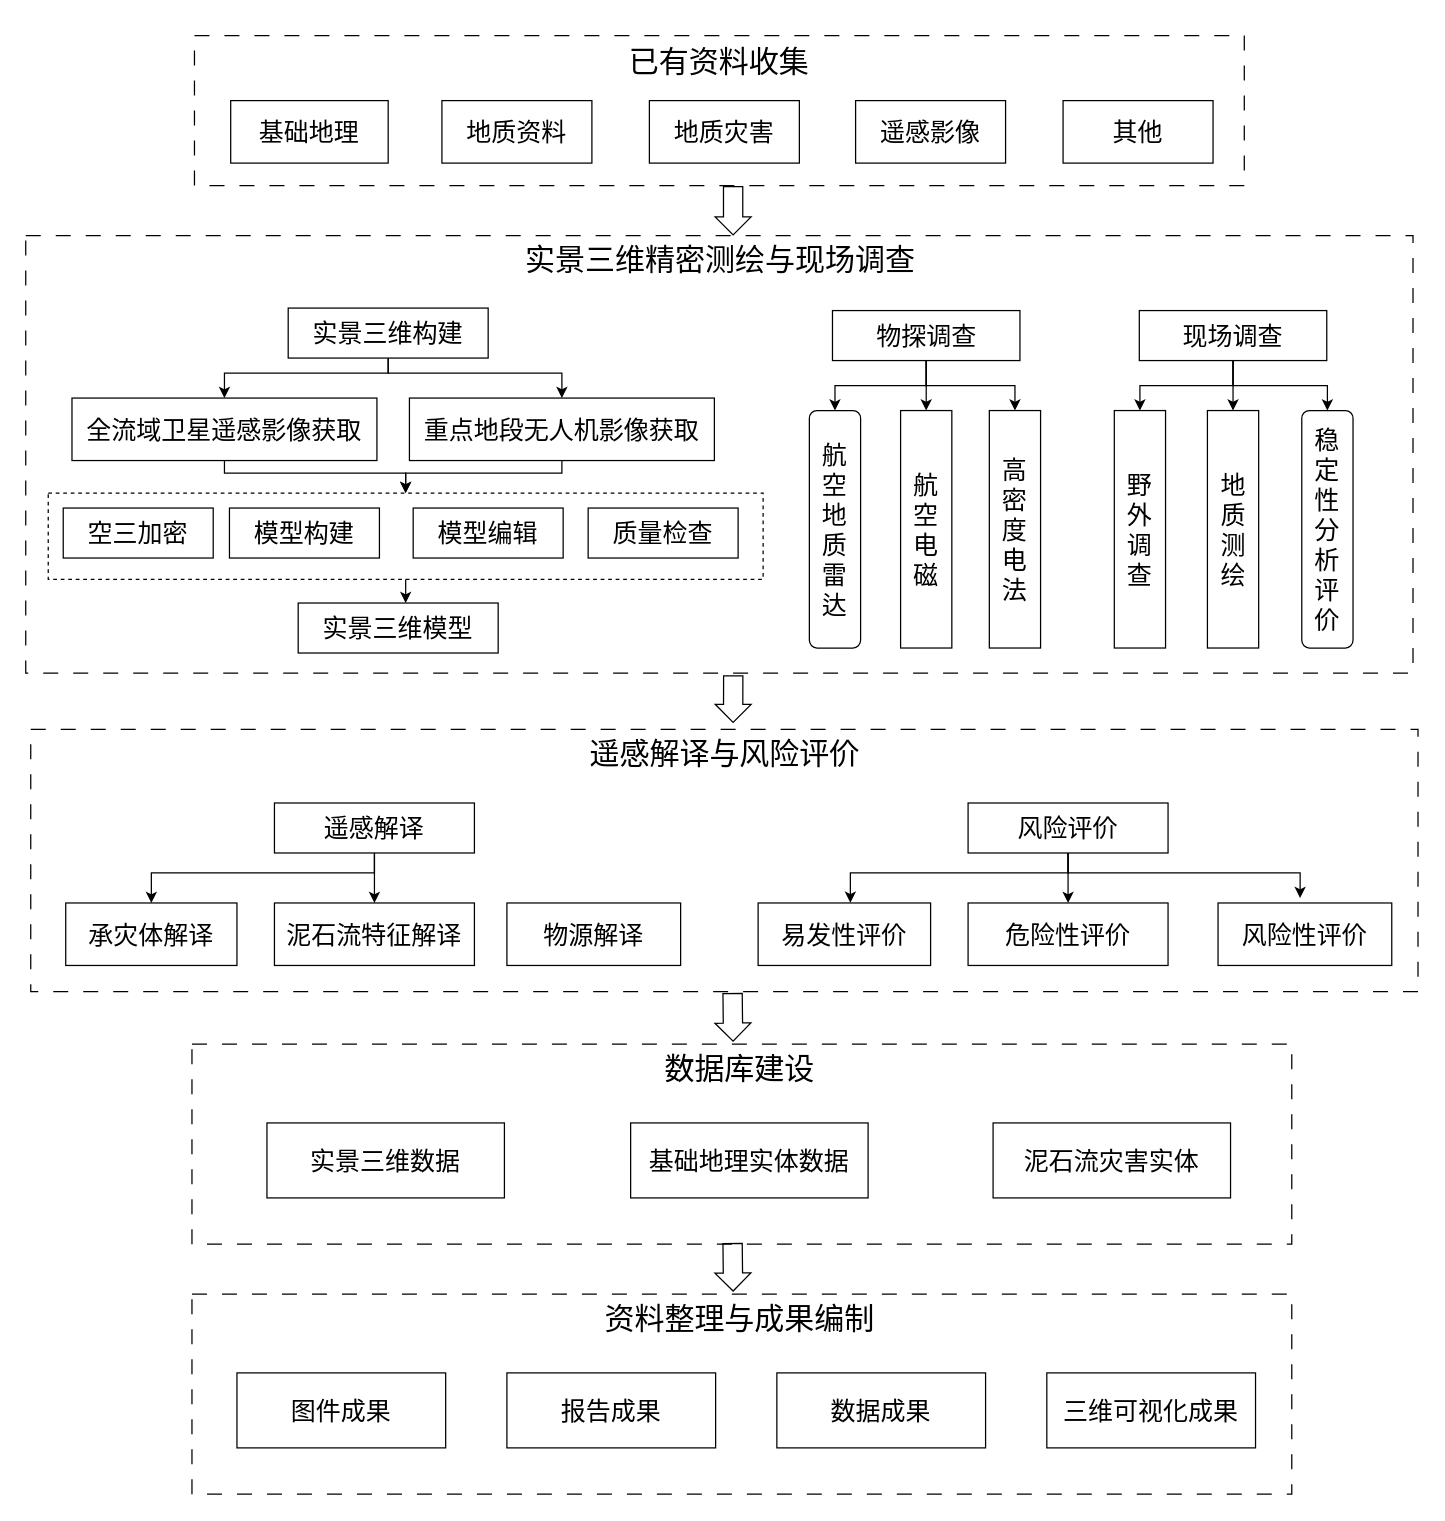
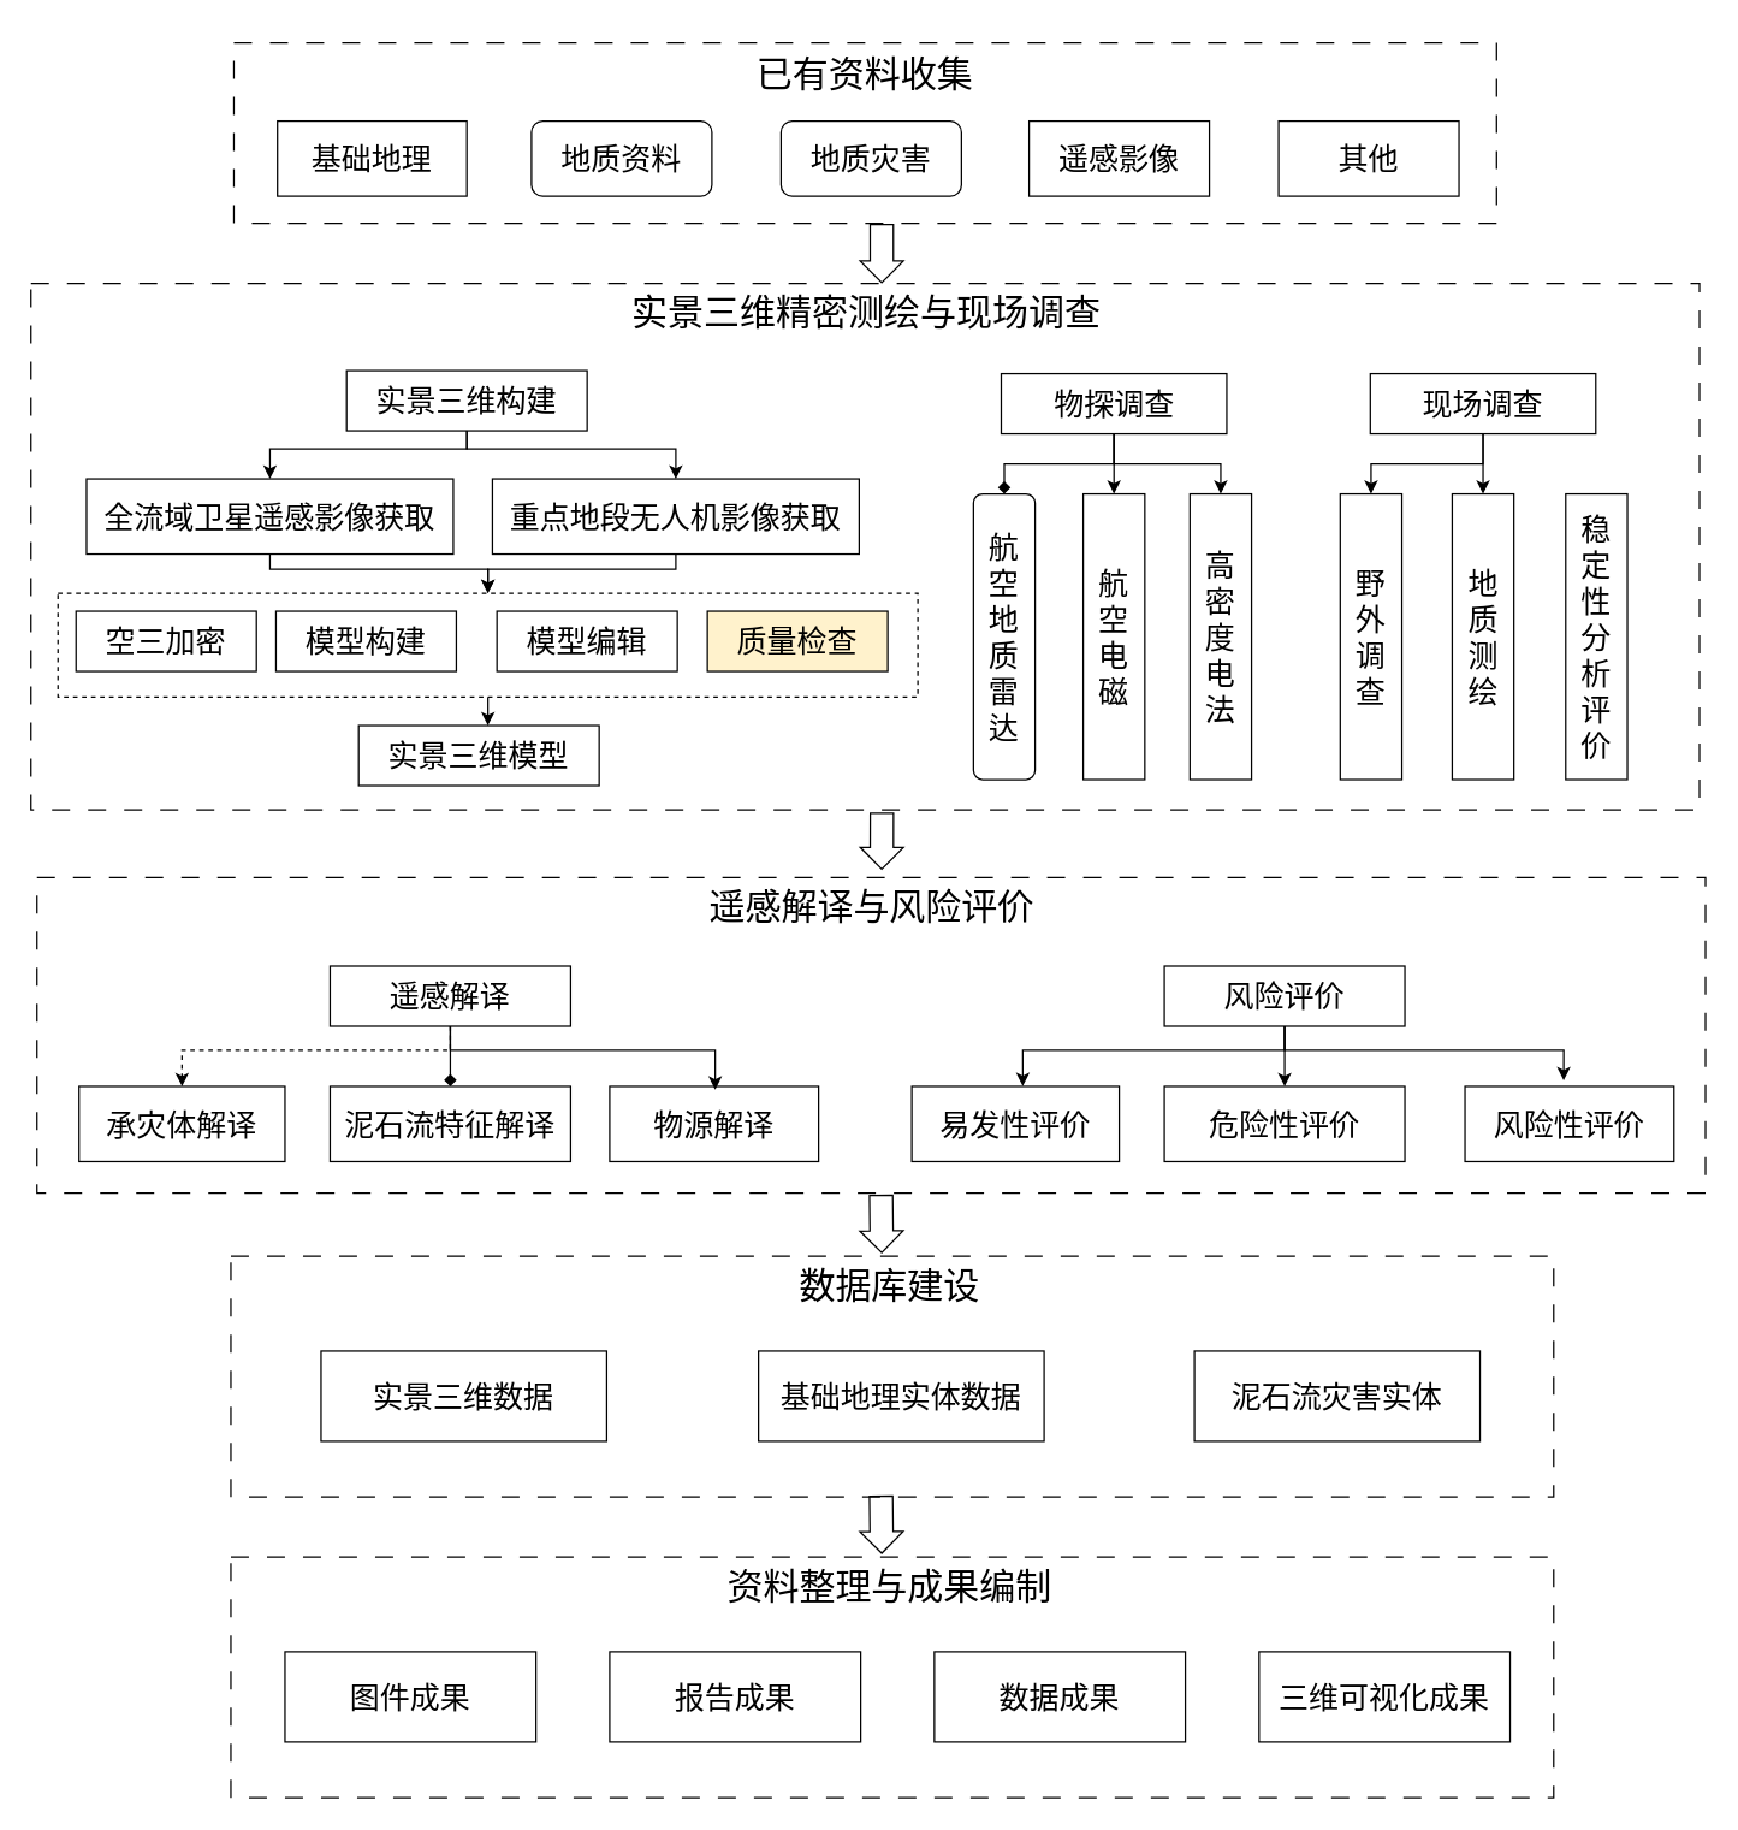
- <mxCell id="6" value="&lt;font style=&quot;font-size: 20px;&quot;&gt;地质资料&lt;/font&gt;" style="rounded=0;whiteSpace=wrap;html=1;" vertex="1" parent="1"><mxGeometry x="353" y="80" width="120" height="50" as="geometry" /></mxCell>
+ <mxCell id="6" value="&lt;font style=&quot;font-size: 20px;&quot;&gt;地质资料&lt;/font&gt;" style="whiteSpace=wrap;html=1;rounded=1;" vertex="1" parent="1"><mxGeometry x="353" y="80" width="120" height="50" as="geometry" /></mxCell>
- <mxCell id="7" value="&lt;font style=&quot;font-size: 20px;&quot;&gt;地质灾害&lt;/font&gt;" style="rounded=0;whiteSpace=wrap;html=1;" vertex="1" parent="1"><mxGeometry x="519" y="80" width="120" height="50" as="geometry" /></mxCell>
+ <mxCell id="7" value="&lt;font style=&quot;font-size: 20px;&quot;&gt;地质灾害&lt;/font&gt;" style="whiteSpace=wrap;html=1;rounded=1;" vertex="1" parent="1"><mxGeometry x="519" y="80" width="120" height="50" as="geometry" /></mxCell>
- <mxCell id="28" style="edgeStyle=orthogonalEdgeStyle;rounded=0;orthogonalLoop=1;jettySize=auto;html=1;entryX=0.5;entryY=0;entryDx=0;entryDy=0;" edge="1" parent="1" source="29" target="35"><mxGeometry relative="1" as="geometry" /></mxCell>
- <mxCell id="22" style="edgeStyle=orthogonalEdgeStyle;rounded=0;orthogonalLoop=1;jettySize=auto;html=1;entryX=0.5;entryY=0;entryDx=0;entryDy=0;" edge="1" parent="1" source="25" target="30"><mxGeometry relative="1" as="geometry" /></mxCell>
+ <mxCell id="22" style="edgeStyle=orthogonalEdgeStyle;rounded=0;orthogonalLoop=1;jettySize=auto;html=1;entryX=0.5;entryY=0;entryDx=0;entryDy=0;endArrow=diamond;" edge="1" parent="1" source="25" target="30"><mxGeometry relative="1" as="geometry" /></mxCell>
- <mxCell id="35" value="&lt;font style=&quot;font-size: 20px;&quot;&gt;稳定性分析评价&lt;/font&gt;" style="whiteSpace=wrap;html=1;rounded=1;" vertex="1" parent="1"><mxGeometry x="1041" y="328" width="41" height="190" as="geometry" /></mxCell>
+ <mxCell id="35" value="&lt;font style=&quot;font-size: 20px;&quot;&gt;稳定性分析评价&lt;/font&gt;" style="rounded=0;whiteSpace=wrap;html=1;" vertex="1" parent="1"><mxGeometry x="1041" y="328" width="41" height="190" as="geometry" /></mxCell>
- <mxCell id="66" value="&lt;font style=&quot;font-size: 20px;&quot;&gt;质量检查&lt;/font&gt;" style="rounded=0;whiteSpace=wrap;html=1;" vertex="1" parent="1"><mxGeometry x="470" y="406" width="120" height="40" as="geometry" /></mxCell>
+ <mxCell id="66" value="&lt;font style=&quot;font-size: 20px;&quot;&gt;质量检查&lt;/font&gt;" style="rounded=0;whiteSpace=wrap;html=1;fillColor=#fff2cc;" vertex="1" parent="1"><mxGeometry x="470" y="406" width="120" height="40" as="geometry" /></mxCell>
- <mxCell id="38" style="edgeStyle=orthogonalEdgeStyle;rounded=0;orthogonalLoop=1;jettySize=auto;html=1;entryX=0.5;entryY=0;entryDx=0;entryDy=0;" edge="1" parent="1" source="39" target="40"><mxGeometry relative="1" as="geometry"><Array as="points"><mxPoint x="299" y="698" /><mxPoint x="121" y="698" /></Array></mxGeometry></mxCell>
+ <mxCell id="38" style="edgeStyle=orthogonalEdgeStyle;rounded=0;orthogonalLoop=1;jettySize=auto;html=1;entryX=0.5;entryY=0;entryDx=0;entryDy=0;dashed=1;" edge="1" parent="1" source="39" target="40"><mxGeometry relative="1" as="geometry"><Array as="points"><mxPoint x="299" y="698" /><mxPoint x="121" y="698" /></Array></mxGeometry></mxCell>
+ <mxCell id="68" style="edgeStyle=orthogonalEdgeStyle;rounded=0;orthogonalLoop=1;jettySize=auto;html=1;entryX=0.505;entryY=0.046;entryDx=0;entryDy=0;entryPerimeter=0;" edge="1" parent="1" source="39" target="42"><mxGeometry relative="1" as="geometry"><Array as="points"><mxPoint x="299" y="698" /><mxPoint x="475" y="698" /></Array></mxGeometry></mxCell>
- <mxCell id="37" style="edgeStyle=orthogonalEdgeStyle;rounded=0;orthogonalLoop=1;jettySize=auto;html=1;entryX=0.5;entryY=0;entryDx=0;entryDy=0;" edge="1" parent="1" source="39" target="41"><mxGeometry relative="1" as="geometry" /></mxCell>
+ <mxCell id="37" style="edgeStyle=orthogonalEdgeStyle;rounded=0;orthogonalLoop=1;jettySize=auto;html=1;entryX=0.5;entryY=0;entryDx=0;entryDy=0;endArrow=diamond;" edge="1" parent="1" source="39" target="41"><mxGeometry relative="1" as="geometry" /></mxCell>
